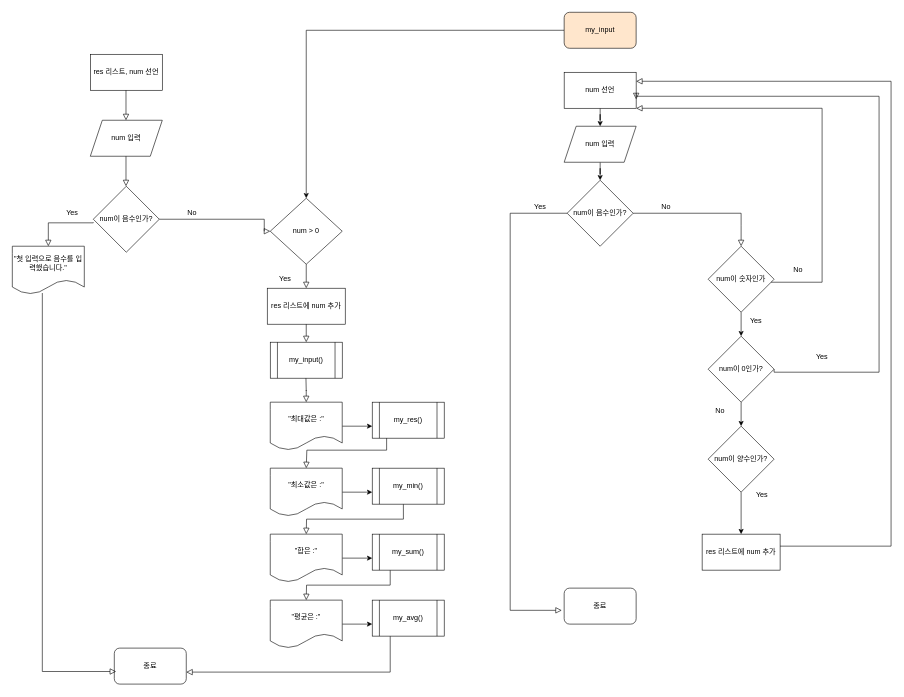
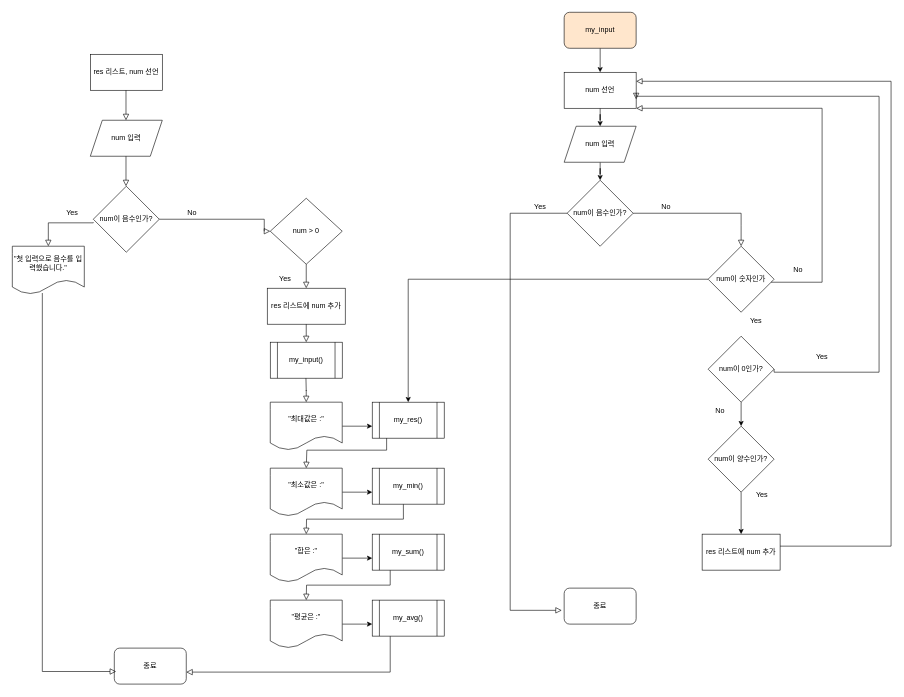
- <mxCell id="37" value="" style="edgeStyle=orthogonalEdgeStyle;rounded=0;orthogonalLoop=1;jettySize=auto;html=1;" edge="1" parent="1" source="38" target="14"><mxGeometry relative="1" as="geometry" /></mxCell>
+ <mxCell id="37" value="" style="edgeStyle=orthogonalEdgeStyle;rounded=0;orthogonalLoop=1;jettySize=auto;html=1;" edge="1" parent="1" source="38" target="40"><mxGeometry relative="1" as="geometry" /></mxCell>
- <mxCell id="59" value="" style="edgeStyle=orthogonalEdgeStyle;rounded=0;orthogonalLoop=1;jettySize=auto;html=1;" edge="1" parent="1" source="60" target="50"><mxGeometry relative="1" as="geometry" /></mxCell>
+ <mxCell id="59" value="" style="edgeStyle=orthogonalEdgeStyle;rounded=0;orthogonalLoop=1;jettySize=auto;html=1;" edge="1" parent="1" source="60" target="33"><mxGeometry relative="1" as="geometry" /></mxCell>
